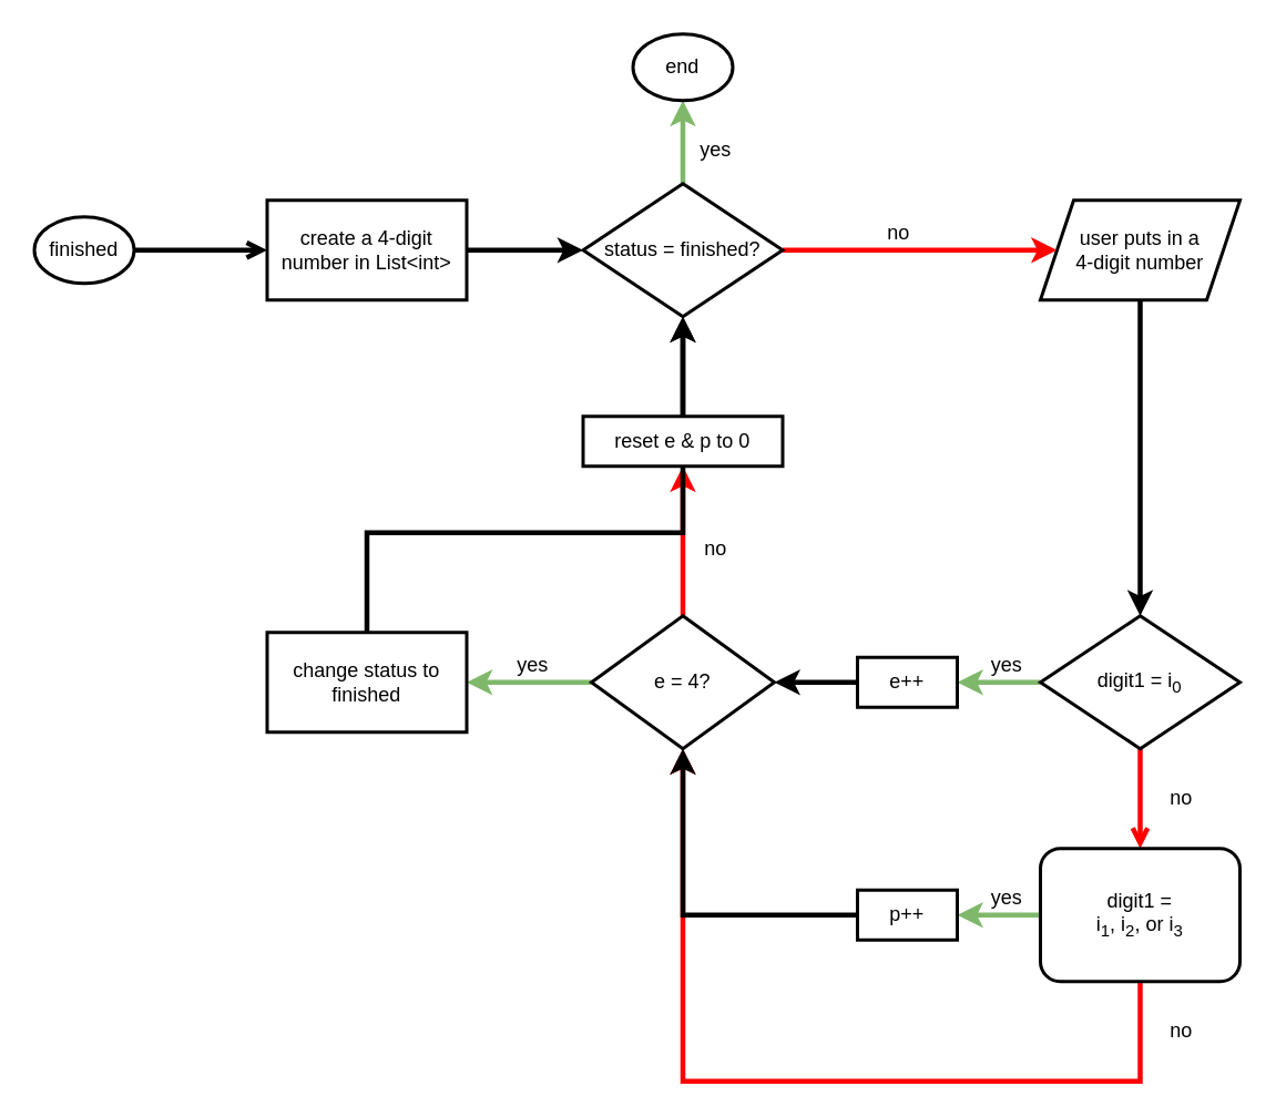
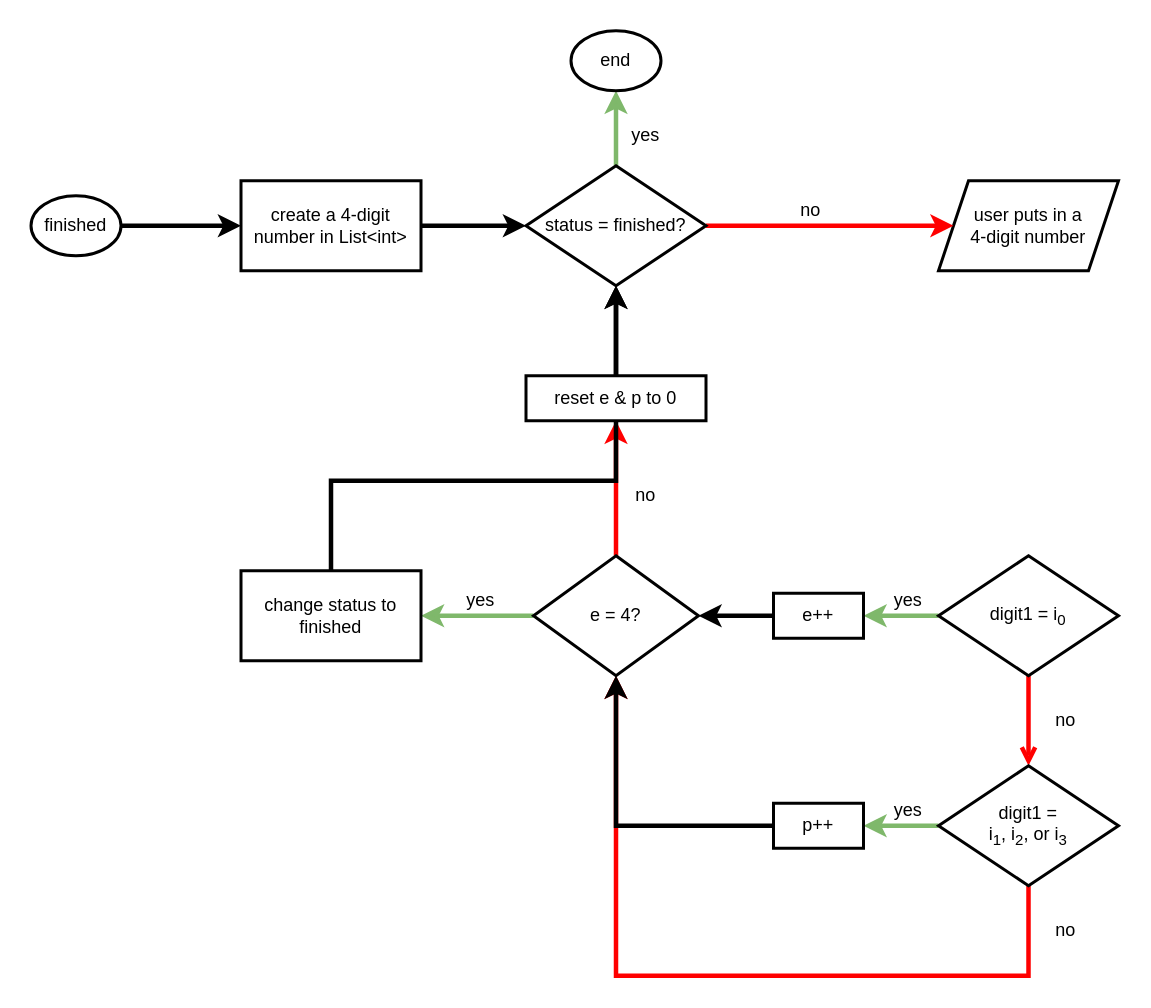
- <mxCell id="2" value="" style="edgeStyle=orthogonalEdgeStyle;rounded=0;orthogonalLoop=1;jettySize=auto;html=1;strokeWidth=3;endArrow=open;" parent="1" source="3" target="5" edge="1"><mxGeometry relative="1" as="geometry" /></mxCell>
+ <mxCell id="2" value="" style="edgeStyle=orthogonalEdgeStyle;rounded=0;orthogonalLoop=1;jettySize=auto;html=1;strokeWidth=3;" parent="1" source="3" target="5" edge="1"><mxGeometry relative="1" as="geometry" /></mxCell>
- <mxCell id="6" value="" style="edgeStyle=orthogonalEdgeStyle;rounded=0;orthogonalLoop=1;jettySize=auto;html=1;strokeWidth=3;" parent="1" source="7" target="10" edge="1"><mxGeometry relative="1" as="geometry" /></mxCell>
- <mxCell id="15" value="digit1 = &lt;br&gt;i&lt;sub&gt;1&lt;/sub&gt;, i&lt;sub&gt;2&lt;/sub&gt;, or i&lt;sub&gt;3&lt;/sub&gt;" style="whiteSpace=wrap;html=1;strokeWidth=2;rounded=1;" parent="1" vertex="1"><mxGeometry x="625" y="510" width="120" height="80" as="geometry" /></mxCell>
+ <mxCell id="15" value="digit1 = &lt;br&gt;i&lt;sub&gt;1&lt;/sub&gt;, i&lt;sub&gt;2&lt;/sub&gt;, or i&lt;sub&gt;3&lt;/sub&gt;" style="rhombus;whiteSpace=wrap;html=1;strokeWidth=2;" parent="1" vertex="1"><mxGeometry x="625" y="510" width="120" height="80" as="geometry" /></mxCell>
